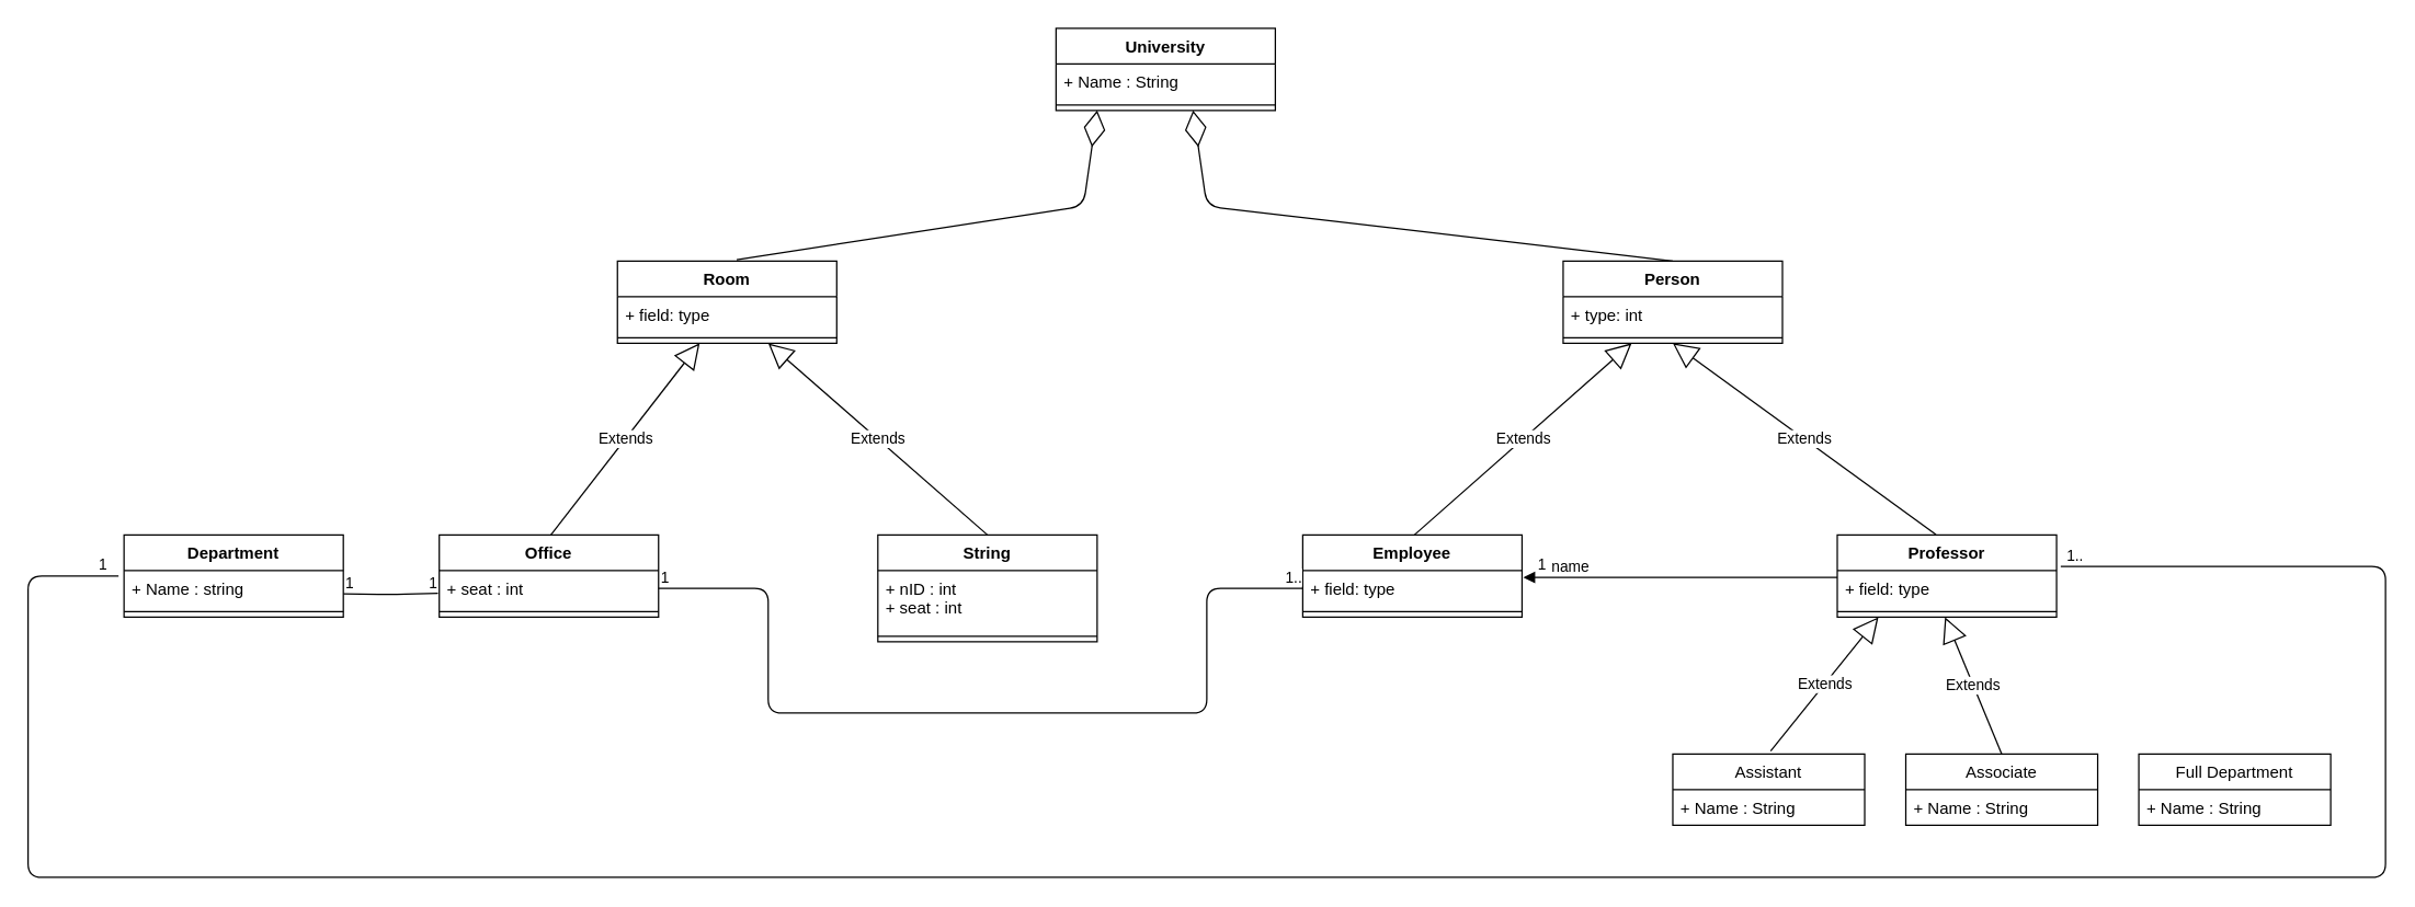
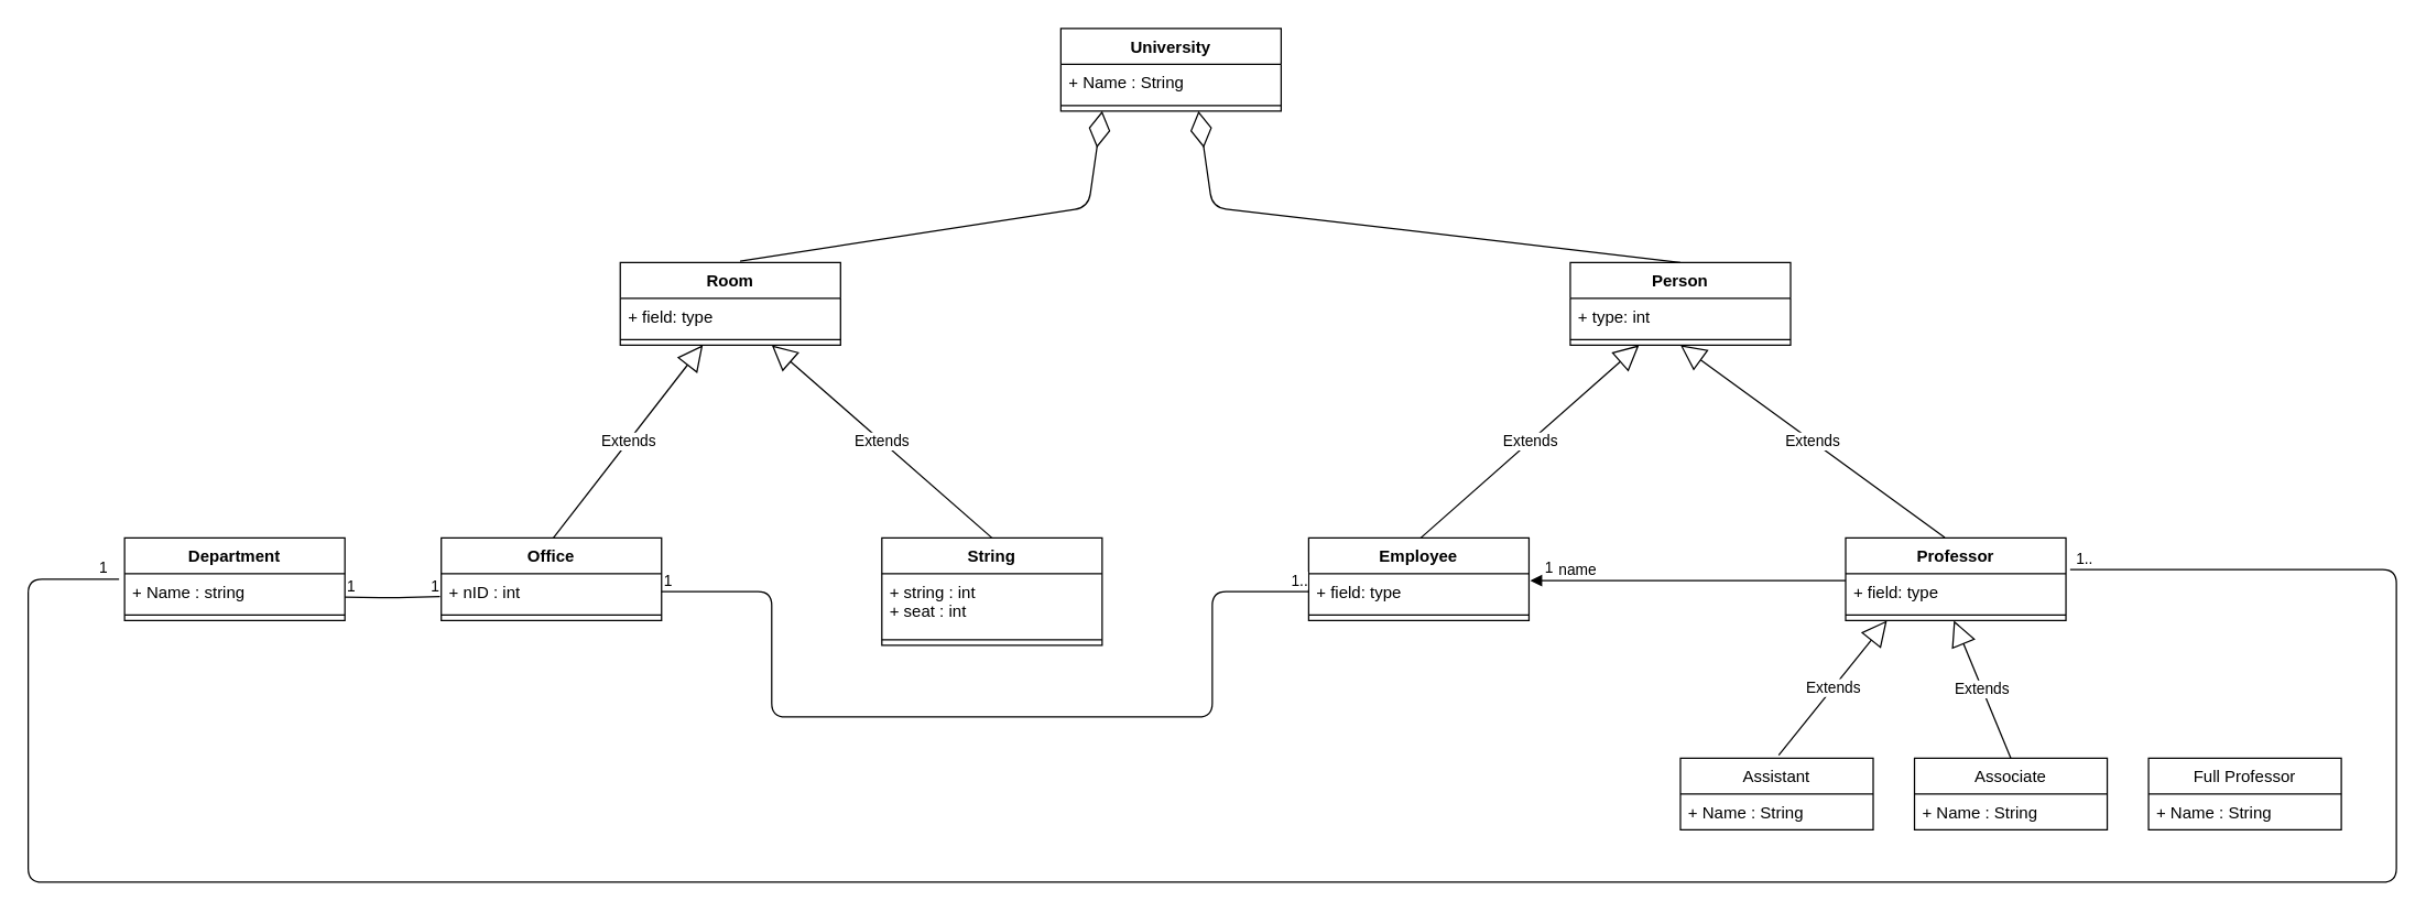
- <mxCell id="18" value="+ seat : int" style="text;strokeColor=none;fillColor=none;align=left;verticalAlign=top;spacingLeft=4;spacingRight=4;overflow=hidden;rotatable=0;points=[[0,0.5],[1,0.5]];portConstraint=eastwest;" vertex="1" parent="17"><mxGeometry y="26" width="160" height="26" as="geometry" /></mxCell>
+ <mxCell id="18" value="+ nID : int" style="text;strokeColor=none;fillColor=none;align=left;verticalAlign=top;spacingLeft=4;spacingRight=4;overflow=hidden;rotatable=0;points=[[0,0.5],[1,0.5]];portConstraint=eastwest;" vertex="1" parent="17"><mxGeometry y="26" width="160" height="26" as="geometry" /></mxCell>
- <mxCell id="21" value="+ nID : int&#10;+ seat : int" style="text;strokeColor=none;fillColor=none;align=left;verticalAlign=top;spacingLeft=4;spacingRight=4;overflow=hidden;rotatable=0;points=[[0,0.5],[1,0.5]];portConstraint=eastwest;" vertex="1" parent="20"><mxGeometry y="26" width="160" height="44" as="geometry" /></mxCell>
+ <mxCell id="21" value="+ string : int&#10;+ seat : int" style="text;strokeColor=none;fillColor=none;align=left;verticalAlign=top;spacingLeft=4;spacingRight=4;overflow=hidden;rotatable=0;points=[[0,0.5],[1,0.5]];portConstraint=eastwest;" vertex="1" parent="20"><mxGeometry y="26" width="160" height="44" as="geometry" /></mxCell>
- <mxCell id="29" value="Full Department" style="swimlane;fontStyle=0;childLayout=stackLayout;horizontal=1;startSize=26;fillColor=none;horizontalStack=0;resizeParent=1;resizeParentMax=0;resizeLast=0;collapsible=1;marginBottom=0;" vertex="1" parent="1"><mxGeometry x="1560" y="550" width="140" height="52" as="geometry" /></mxCell>
+ <mxCell id="29" value="Full Professor" style="swimlane;fontStyle=0;childLayout=stackLayout;horizontal=1;startSize=26;fillColor=none;horizontalStack=0;resizeParent=1;resizeParentMax=0;resizeLast=0;collapsible=1;marginBottom=0;" vertex="1" parent="1"><mxGeometry x="1560" y="550" width="140" height="52" as="geometry" /></mxCell>
